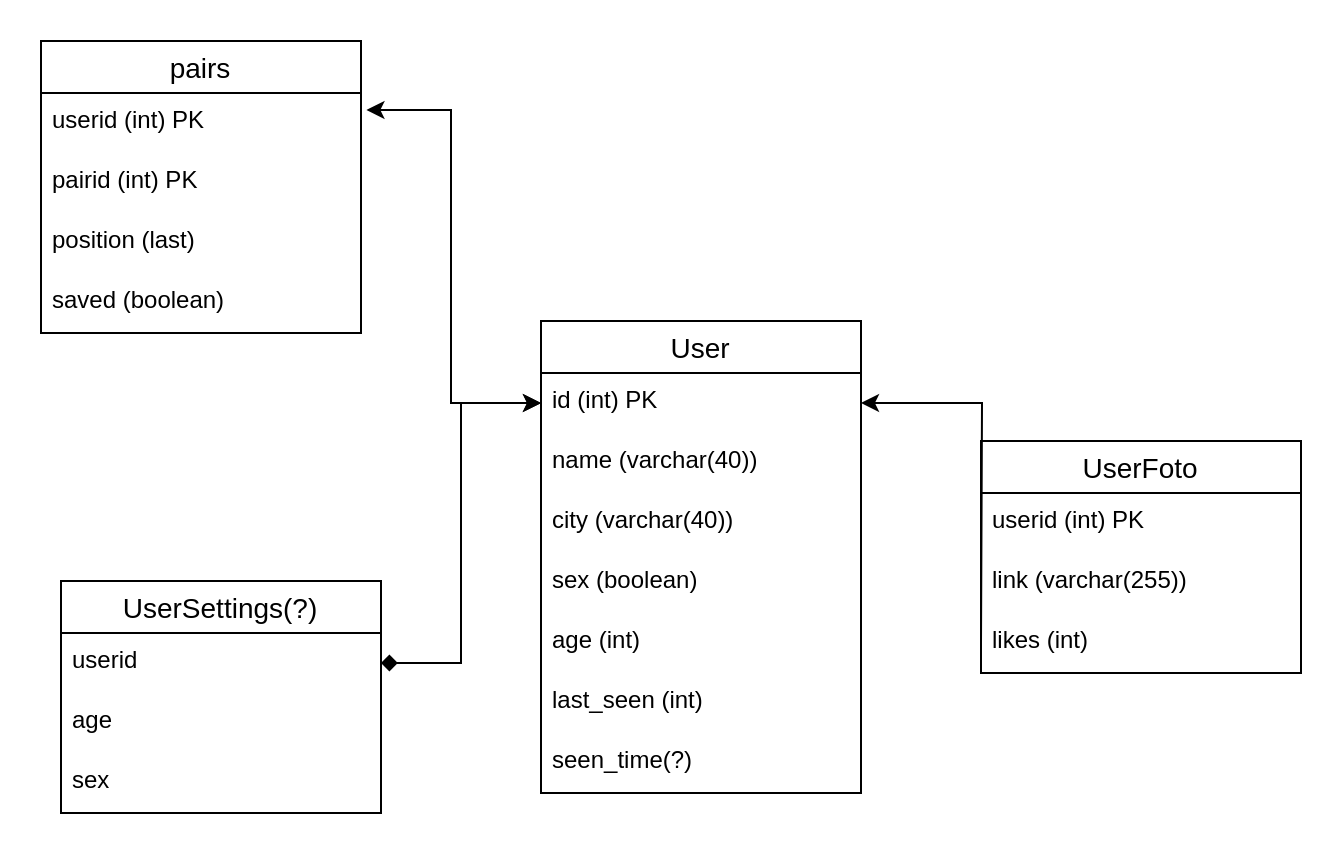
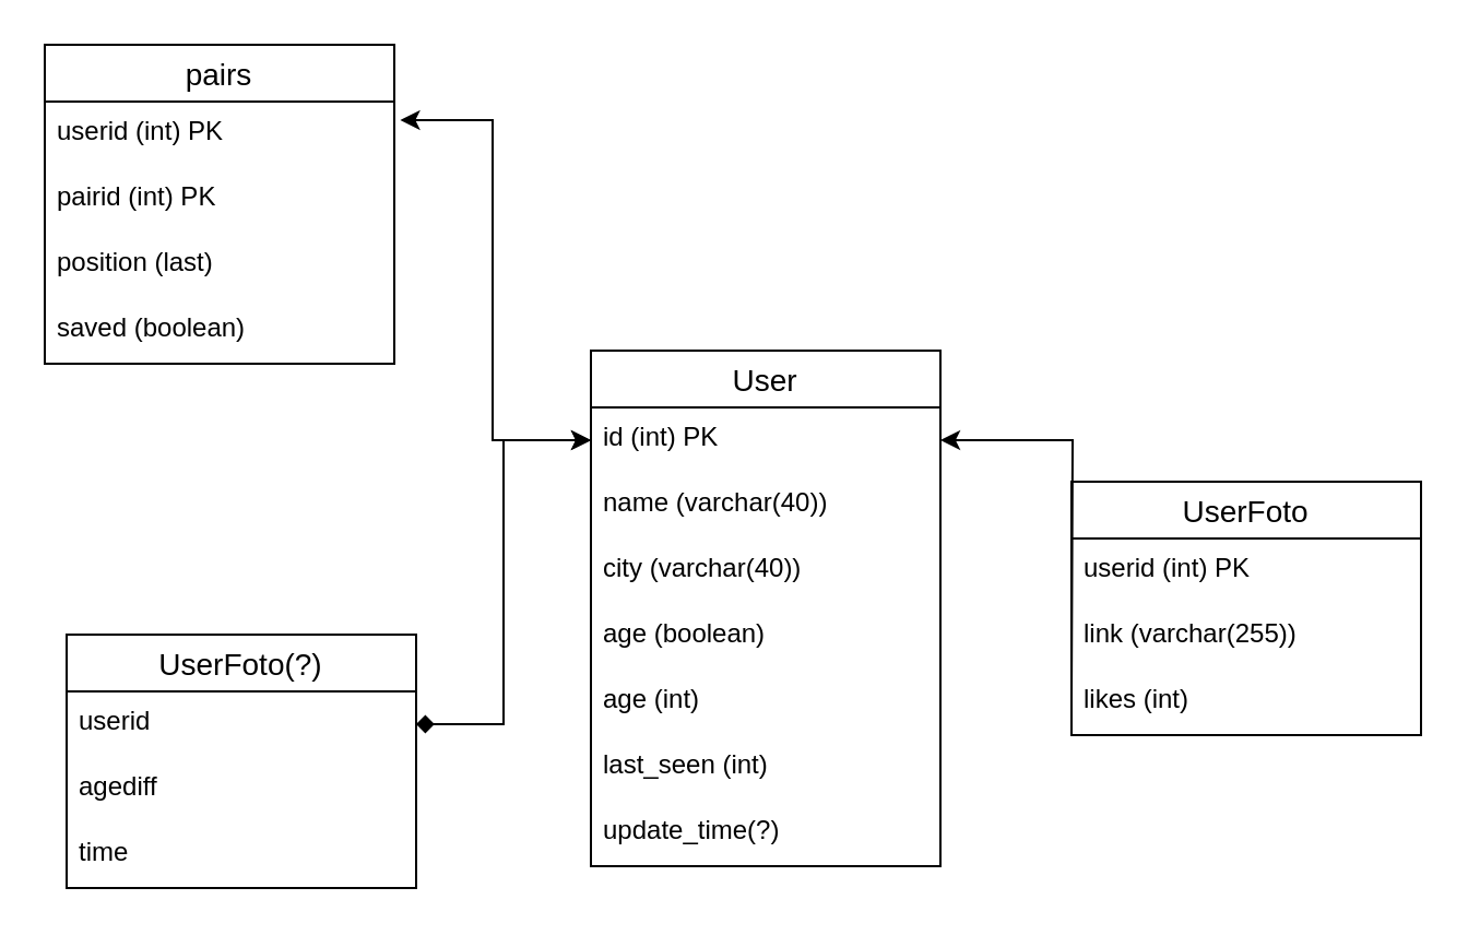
- <mxCell id="6" value="sex (boolean)" style="text;strokeColor=none;fillColor=none;spacingLeft=4;spacingRight=4;overflow=hidden;rotatable=0;points=[[0,0.5],[1,0.5]];portConstraint=eastwest;fontSize=12;" parent="2" vertex="1"><mxGeometry y="116" width="160" height="30" as="geometry" /></mxCell>
+ <mxCell id="6" value="age (boolean)" style="text;strokeColor=none;fillColor=none;spacingLeft=4;spacingRight=4;overflow=hidden;rotatable=0;points=[[0,0.5],[1,0.5]];portConstraint=eastwest;fontSize=12;" parent="2" vertex="1"><mxGeometry y="116" width="160" height="30" as="geometry" /></mxCell>
- <mxCell id="21" value="UserSettings(?)" style="swimlane;fontStyle=0;childLayout=stackLayout;horizontal=1;startSize=26;horizontalStack=0;resizeParent=1;resizeParentMax=0;resizeLast=0;collapsible=1;marginBottom=0;align=center;fontSize=14;" parent="1" vertex="1"><mxGeometry x="30" y="290" width="160" height="116" as="geometry" /></mxCell>
+ <mxCell id="21" value="UserFoto(?)" style="swimlane;fontStyle=0;childLayout=stackLayout;horizontal=1;startSize=26;horizontalStack=0;resizeParent=1;resizeParentMax=0;resizeLast=0;collapsible=1;marginBottom=0;align=center;fontSize=14;" parent="1" vertex="1"><mxGeometry x="30" y="290" width="160" height="116" as="geometry" /></mxCell>
- <mxCell id="23" value="age" style="text;strokeColor=none;fillColor=none;spacingLeft=4;spacingRight=4;overflow=hidden;rotatable=0;points=[[0,0.5],[1,0.5]];portConstraint=eastwest;fontSize=12;" parent="21" vertex="1"><mxGeometry y="56" width="160" height="30" as="geometry" /></mxCell>
+ <mxCell id="23" value="agediff" style="text;strokeColor=none;fillColor=none;spacingLeft=4;spacingRight=4;overflow=hidden;rotatable=0;points=[[0,0.5],[1,0.5]];portConstraint=eastwest;fontSize=12;" parent="21" vertex="1"><mxGeometry y="56" width="160" height="30" as="geometry" /></mxCell>
- <mxCell id="9" value="seen_time(?)" style="text;strokeColor=none;fillColor=none;spacingLeft=4;spacingRight=4;overflow=hidden;rotatable=0;points=[[0,0.5],[1,0.5]];portConstraint=eastwest;fontSize=12;" parent="2" vertex="1"><mxGeometry y="206" width="160" height="30" as="geometry" /></mxCell>
+ <mxCell id="9" value="update_time(?)" style="text;strokeColor=none;fillColor=none;spacingLeft=4;spacingRight=4;overflow=hidden;rotatable=0;points=[[0,0.5],[1,0.5]];portConstraint=eastwest;fontSize=12;" parent="2" vertex="1"><mxGeometry y="206" width="160" height="30" as="geometry" /></mxCell>
- <mxCell id="24" value="sex" style="text;strokeColor=none;fillColor=none;spacingLeft=4;spacingRight=4;overflow=hidden;rotatable=0;points=[[0,0.5],[1,0.5]];portConstraint=eastwest;fontSize=12;" parent="21" vertex="1"><mxGeometry y="86" width="160" height="30" as="geometry" /></mxCell>
+ <mxCell id="24" value="time" style="text;strokeColor=none;fillColor=none;spacingLeft=4;spacingRight=4;overflow=hidden;rotatable=0;points=[[0,0.5],[1,0.5]];portConstraint=eastwest;fontSize=12;" parent="21" vertex="1"><mxGeometry y="86" width="160" height="30" as="geometry" /></mxCell>
